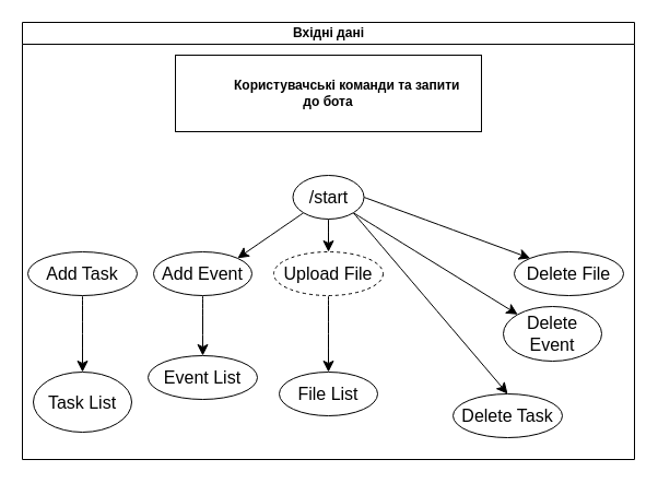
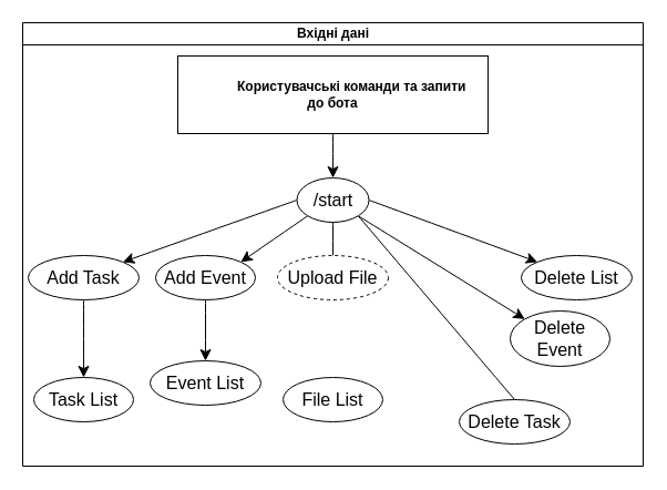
+ <mxCell id="3" style="edgeStyle=none;curved=1;rounded=0;orthogonalLoop=1;jettySize=auto;html=1;entryX=0.5;entryY=0;entryDx=0;entryDy=0;fontSize=12;startSize=8;endSize=8;" edge="1" parent="2" source="4" target="11"><mxGeometry relative="1" as="geometry" /></mxCell>
+ <mxCell id="10" style="edgeStyle=none;curved=1;rounded=0;orthogonalLoop=1;jettySize=auto;html=1;exitX=0;exitY=0.5;exitDx=0;exitDy=0;entryX=1;entryY=0;entryDx=0;entryDy=0;fontSize=12;startSize=8;endSize=8;" edge="1" parent="2" source="11" target="13"><mxGeometry relative="1" as="geometry" /></mxCell>
- <mxCell id="8" style="edgeStyle=none;curved=1;rounded=0;orthogonalLoop=1;jettySize=auto;html=1;fontSize=12;startSize=8;endSize=8;" edge="1" parent="2" source="11" target="18"><mxGeometry relative="1" as="geometry" /></mxCell>
+ <mxCell id="8" style="edgeStyle=none;curved=1;rounded=0;orthogonalLoop=1;jettySize=auto;html=1;fontSize=12;startSize=8;endSize=8;endArrow=none;" edge="1" parent="2" source="11" target="18"><mxGeometry relative="1" as="geometry" /></mxCell>
- <mxCell id="21" value="Delete File" style="ellipse;whiteSpace=wrap;html=1;fontSize=16;" vertex="1" parent="2"><mxGeometry x="450" y="210" width="100" height="40" as="geometry" /></mxCell>
+ <mxCell id="21" value="Delete List" style="ellipse;whiteSpace=wrap;html=1;fontSize=16;" vertex="1" parent="2"><mxGeometry x="450" y="210" width="100" height="40" as="geometry" /></mxCell>
- <mxCell id="17" style="edgeStyle=none;curved=1;rounded=0;orthogonalLoop=1;jettySize=auto;html=1;fontSize=12;startSize=8;endSize=8;" edge="1" parent="2" source="18" target="23"><mxGeometry relative="1" as="geometry" /></mxCell>
- <mxCell id="7" style="edgeStyle=none;curved=1;rounded=0;orthogonalLoop=1;jettySize=auto;html=1;exitX=1;exitY=1;exitDx=0;exitDy=0;entryX=0.5;entryY=0;entryDx=0;entryDy=0;fontSize=12;startSize=8;endSize=8;" edge="1" parent="2" source="11" target="14"><mxGeometry relative="1" as="geometry" /></mxCell>
+ <mxCell id="7" style="edgeStyle=none;curved=1;rounded=0;orthogonalLoop=1;jettySize=auto;html=1;exitX=1;exitY=1;exitDx=0;exitDy=0;entryX=0.5;entryY=0;entryDx=0;entryDy=0;fontSize=12;startSize=8;endSize=8;endArrow=none;" edge="1" parent="2" source="11" target="14"><mxGeometry relative="1" as="geometry" /></mxCell>
- <mxCell id="22" value="Task List" style="ellipse;whiteSpace=wrap;html=1;fontSize=16;" vertex="1" parent="2"><mxGeometry x="10" y="320" width="90" height="55" as="geometry" /></mxCell>
+ <mxCell id="22" value="Task List" style="ellipse;whiteSpace=wrap;html=1;fontSize=16;" vertex="1" parent="2"><mxGeometry x="10" y="320" width="90" height="40" as="geometry" /></mxCell>
